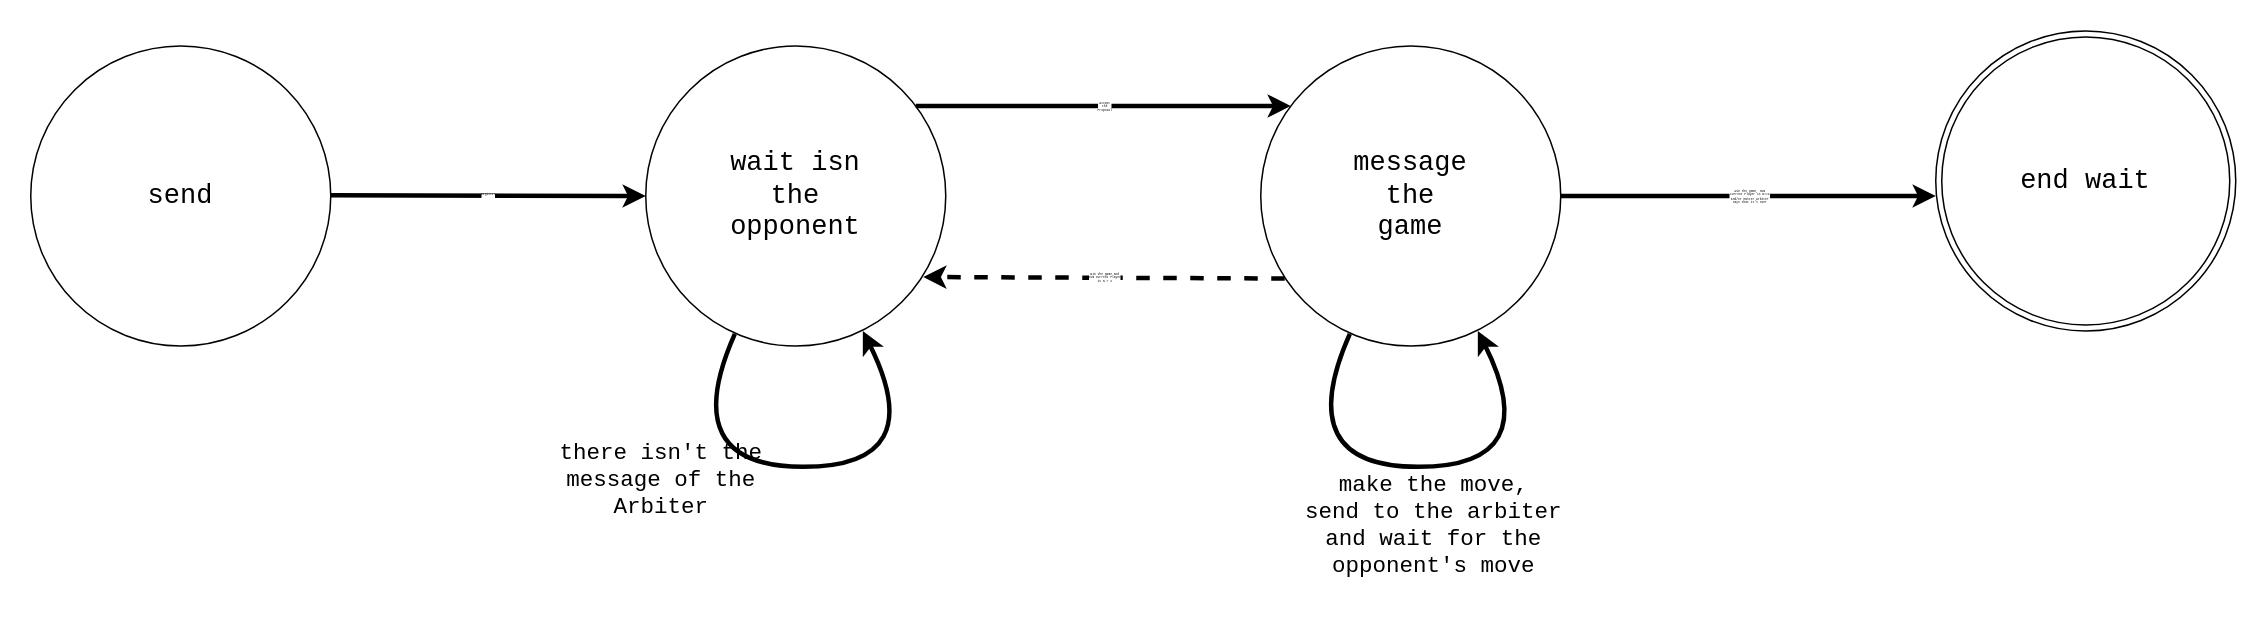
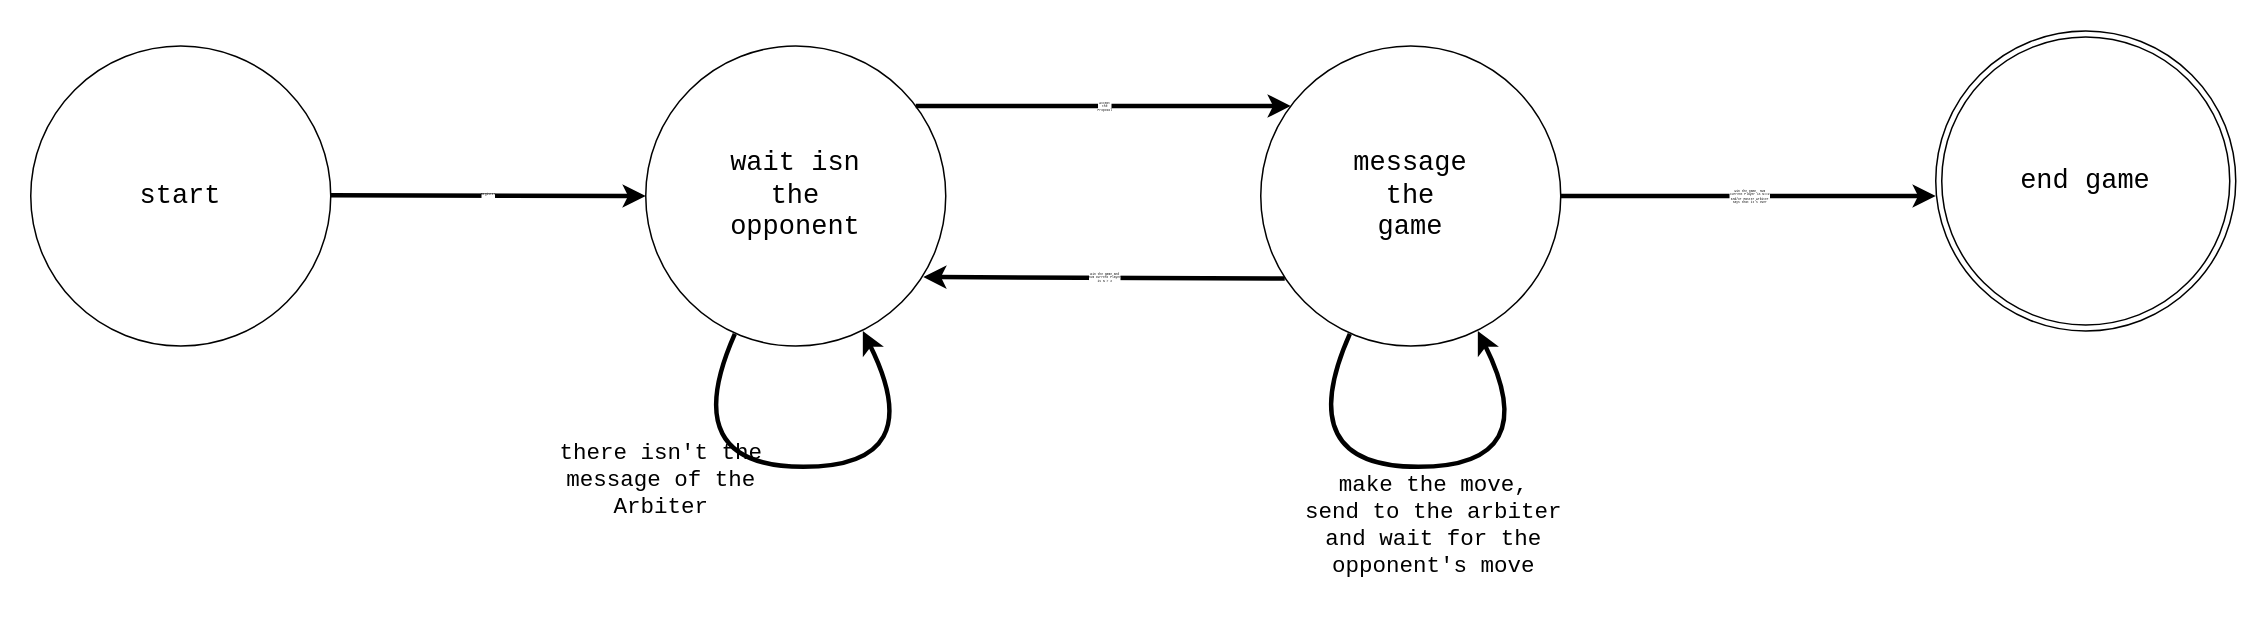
- <mxCell id="10" value="end wait" style="ellipse;shape=doubleEllipse;whiteSpace=wrap;html=1;aspect=fixed;fontFamily=Courier New;fontSize=18;" parent="1" vertex="1"><mxGeometry x="1290" y="20" width="200" height="200" as="geometry" /></mxCell>
+ <mxCell id="10" value="end game" style="ellipse;shape=doubleEllipse;whiteSpace=wrap;html=1;aspect=fixed;fontFamily=Courier New;fontSize=18;" parent="1" vertex="1"><mxGeometry x="1290" y="20" width="200" height="200" as="geometry" /></mxCell>
- <mxCell id="2" value="&lt;font style=&quot;font-size: 18px;&quot;&gt;send&lt;/font&gt;" style="ellipse;whiteSpace=wrap;html=1;aspect=fixed;fontFamily=Courier New;" parent="1" vertex="1"><mxGeometry x="20" y="30" width="200" height="200" as="geometry" /></mxCell>
+ <mxCell id="2" value="&lt;font style=&quot;font-size: 18px;&quot;&gt;start&lt;/font&gt;" style="ellipse;whiteSpace=wrap;html=1;aspect=fixed;fontFamily=Courier New;" parent="1" vertex="1"><mxGeometry x="20" y="30" width="200" height="200" as="geometry" /></mxCell>
- <mxCell id="15" value="" style="endArrow=classic;html=1;rounded=0;fontFamily=Courier New;fontSize=15;strokeWidth=3;exitX=0.08;exitY=0.775;exitDx=0;exitDy=0;exitPerimeter=0;entryX=0.925;entryY=0.77;entryDx=0;entryDy=0;entryPerimeter=0;dashed=1;" edge="1" parent="1" source="7" target="5"><mxGeometry relative="1" as="geometry"><mxPoint x="876" y="184" as="sourcePoint" /><mxPoint x="620" y="185" as="targetPoint" /><Array as="points" /></mxGeometry></mxCell>
+ <mxCell id="15" value="" style="endArrow=classic;html=1;rounded=0;fontFamily=Courier New;fontSize=15;strokeWidth=3;exitX=0.08;exitY=0.775;exitDx=0;exitDy=0;exitPerimeter=0;entryX=0.925;entryY=0.77;entryDx=0;entryDy=0;entryPerimeter=0;" edge="1" parent="1" source="7" target="5"><mxGeometry relative="1" as="geometry"><mxPoint x="876" y="184" as="sourcePoint" /><mxPoint x="620" y="185" as="targetPoint" /><Array as="points" /></mxGeometry></mxCell>
